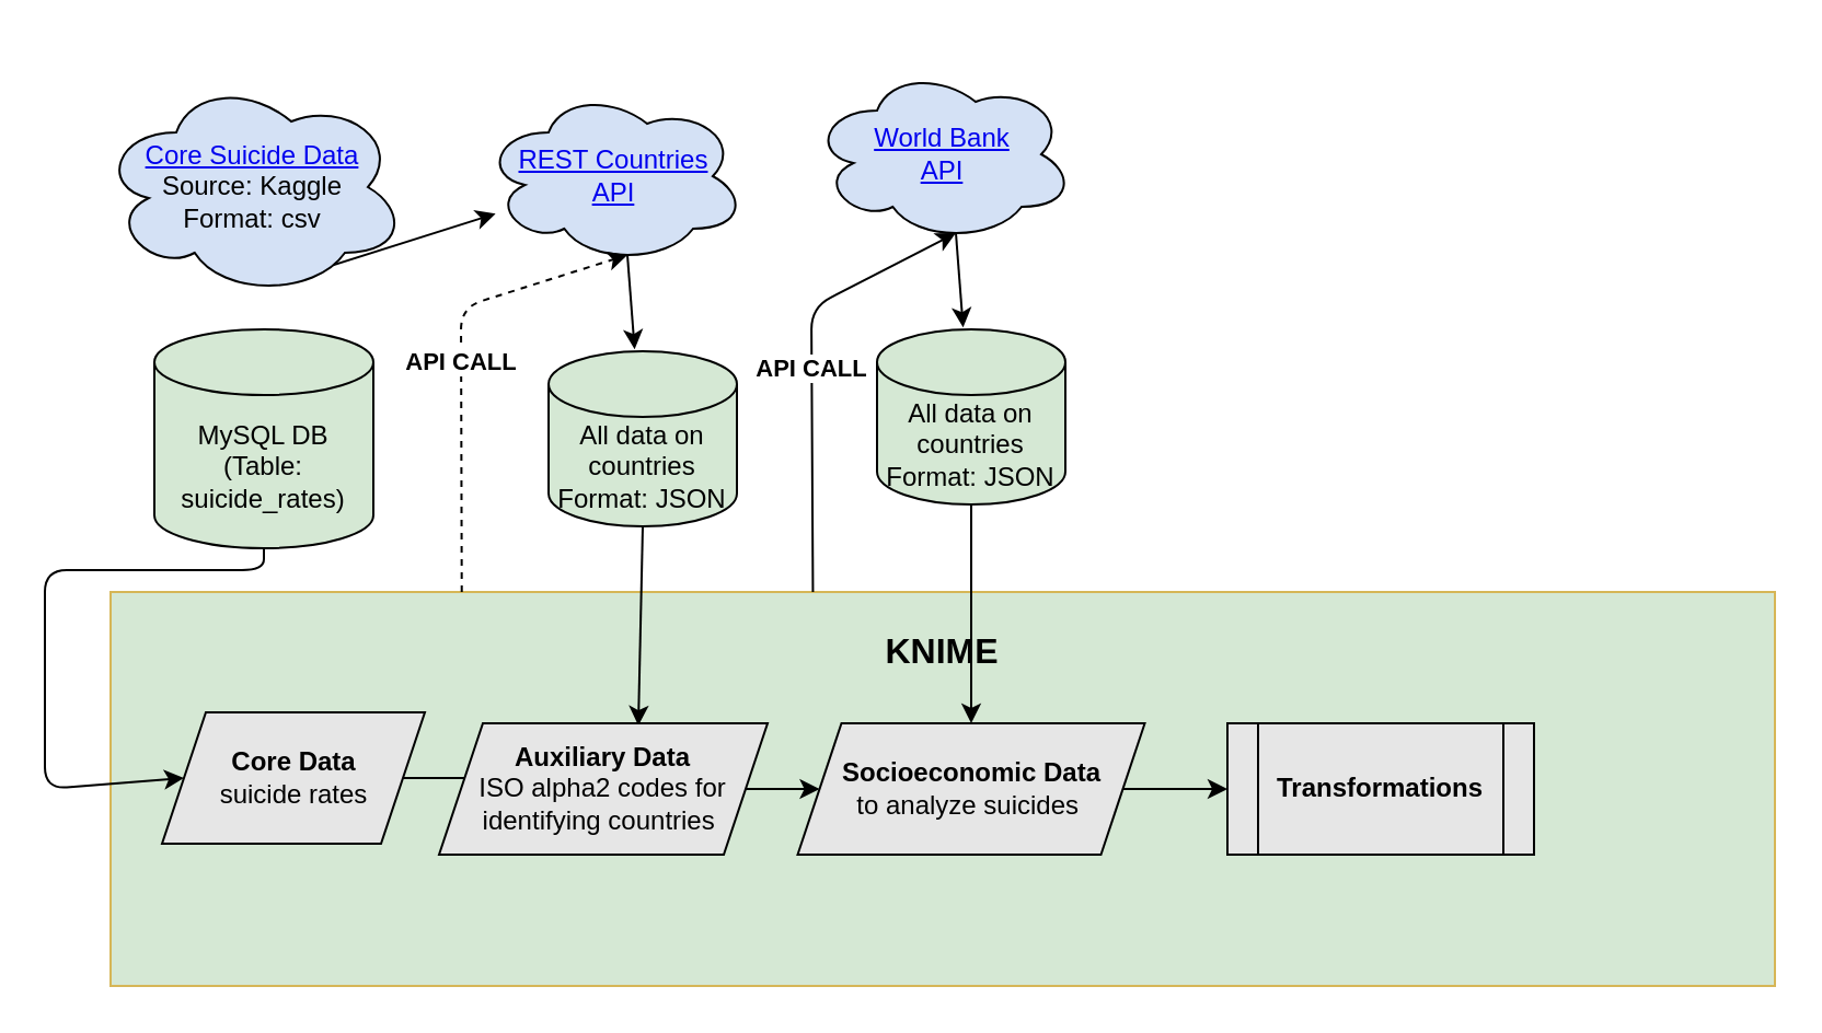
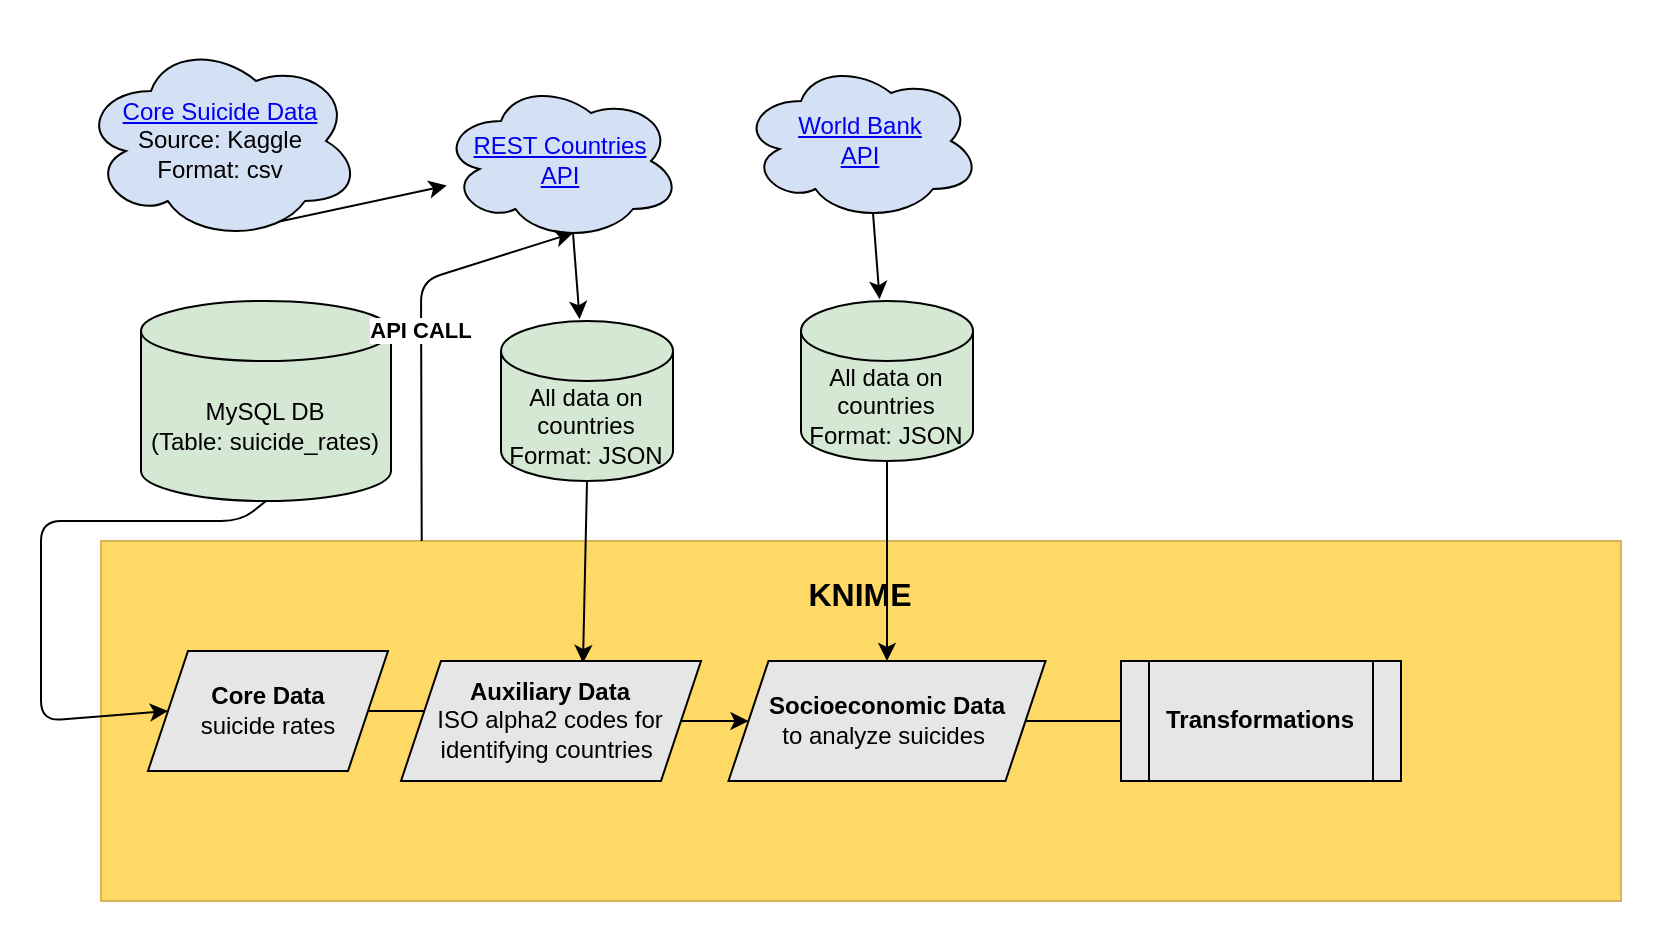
- <mxCell id="22" value="&lt;a href=&quot;https://www.kaggle.com/russellyates88/suicide-rates-overview-1985-to-2016&quot;&gt;Core Suicide Data&lt;br&gt;&lt;/a&gt;Source: Kaggle&lt;br&gt;Format: csv" style="ellipse;shape=cloud;whiteSpace=wrap;html=1;fillColor=#D4E1F5;" vertex="1" parent="1"><mxGeometry x="45" y="35" width="140" height="100" as="geometry" /></mxCell>
+ <mxCell id="22" value="&lt;a href=&quot;https://www.kaggle.com/russellyates88/suicide-rates-overview-1985-to-2016&quot;&gt;Core Suicide Data&lt;br&gt;&lt;/a&gt;Source: Kaggle&lt;br&gt;Format: csv" style="ellipse;shape=cloud;whiteSpace=wrap;html=1;fillColor=#D4E1F5;" vertex="1" parent="1"><mxGeometry x="40" y="20" width="140" height="100" as="geometry" /></mxCell>
- <mxCell id="19" value="&lt;b&gt;API CALL&lt;/b&gt;" style="endArrow=classic;html=1;entryX=0.55;entryY=0.95;entryDx=0;entryDy=0;entryPerimeter=0;exitX=0.422;exitY=0;exitDx=0;exitDy=0;exitPerimeter=0;" edge="1" parent="1" target="17" source="2"><mxGeometry width="50" height="50" relative="1" as="geometry"><mxPoint x="481.2" y="268.92" as="sourcePoint" /><mxPoint x="460" y="74" as="targetPoint" /><Array as="points"><mxPoint x="370" y="140" /></Array></mxGeometry></mxCell>
- <mxCell id="3" value="MySQL DB&lt;br&gt;(Table: suicide_rates)" style="shape=cylinder3;whiteSpace=wrap;html=1;boundedLbl=1;backgroundOutline=1;size=15;fillColor=#D5E8D4;" vertex="1" parent="1"><mxGeometry x="70" y="150" width="100" height="100" as="geometry" /></mxCell>
+ <mxCell id="3" value="MySQL DB&lt;br&gt;(Table: suicide_rates)" style="shape=cylinder3;whiteSpace=wrap;html=1;boundedLbl=1;backgroundOutline=1;size=15;fillColor=#D5E8D4;" vertex="1" parent="1"><mxGeometry x="70" y="150" width="125" height="100" as="geometry" /></mxCell>
- <mxCell id="7" value="&lt;b&gt;API CALL&lt;/b&gt;" style="endArrow=classic;html=1;entryX=0.55;entryY=0.95;entryDx=0;entryDy=0;entryPerimeter=0;exitX=0.211;exitY=0;exitDx=0;exitDy=0;exitPerimeter=0;dashed=1;" edge="1" parent="1" source="2" target="5"><mxGeometry width="50" height="50" relative="1" as="geometry"><mxPoint x="331.2" y="278.92" as="sourcePoint" /><mxPoint x="310" y="84" as="targetPoint" /><Array as="points"><mxPoint x="210" y="140" /></Array></mxGeometry></mxCell>
+ <mxCell id="7" value="&lt;b&gt;API CALL&lt;/b&gt;" style="endArrow=classic;html=1;entryX=0.55;entryY=0.95;entryDx=0;entryDy=0;entryPerimeter=0;exitX=0.211;exitY=0;exitDx=0;exitDy=0;exitPerimeter=0;" edge="1" parent="1" source="2" target="5"><mxGeometry width="50" height="50" relative="1" as="geometry"><mxPoint x="331.2" y="278.92" as="sourcePoint" /><mxPoint x="310" y="84" as="targetPoint" /><Array as="points"><mxPoint x="210" y="140" /></Array></mxGeometry></mxCell>
- <mxCell id="2" value="&lt;h2 style=&quot;font-size: 16px ; line-height: 100%&quot;&gt;KNIME&lt;/h2&gt;" style="rounded=0;whiteSpace=wrap;html=1;align=center;horizontal=1;verticalAlign=top;labelBackgroundColor=none;strokeColor=#d6b656;fillColor=#d5e8d4;" vertex="1" parent="1"><mxGeometry x="50" y="270" width="760" height="180" as="geometry" /></mxCell>
+ <mxCell id="2" value="&lt;h2 style=&quot;font-size: 16px ; line-height: 100%&quot;&gt;KNIME&lt;/h2&gt;" style="rounded=0;whiteSpace=wrap;html=1;align=center;horizontal=1;verticalAlign=top;labelBackgroundColor=none;strokeColor=#d6b656;fillColor=#FFD966;" vertex="1" parent="1"><mxGeometry x="50" y="270" width="760" height="180" as="geometry" /></mxCell>
- <mxCell id="15" value="" style="edgeStyle=orthogonalEdgeStyle;rounded=0;orthogonalLoop=1;jettySize=auto;html=1;fontColor=#E6E6E6;" edge="1" parent="1" source="16" target="23"><mxGeometry relative="1" as="geometry" /></mxCell>
+ <mxCell id="15" value="" style="edgeStyle=orthogonalEdgeStyle;rounded=0;orthogonalLoop=1;jettySize=auto;html=1;fontColor=#E6E6E6;endArrow=none;" edge="1" parent="1" source="16" target="23"><mxGeometry relative="1" as="geometry" /></mxCell>
